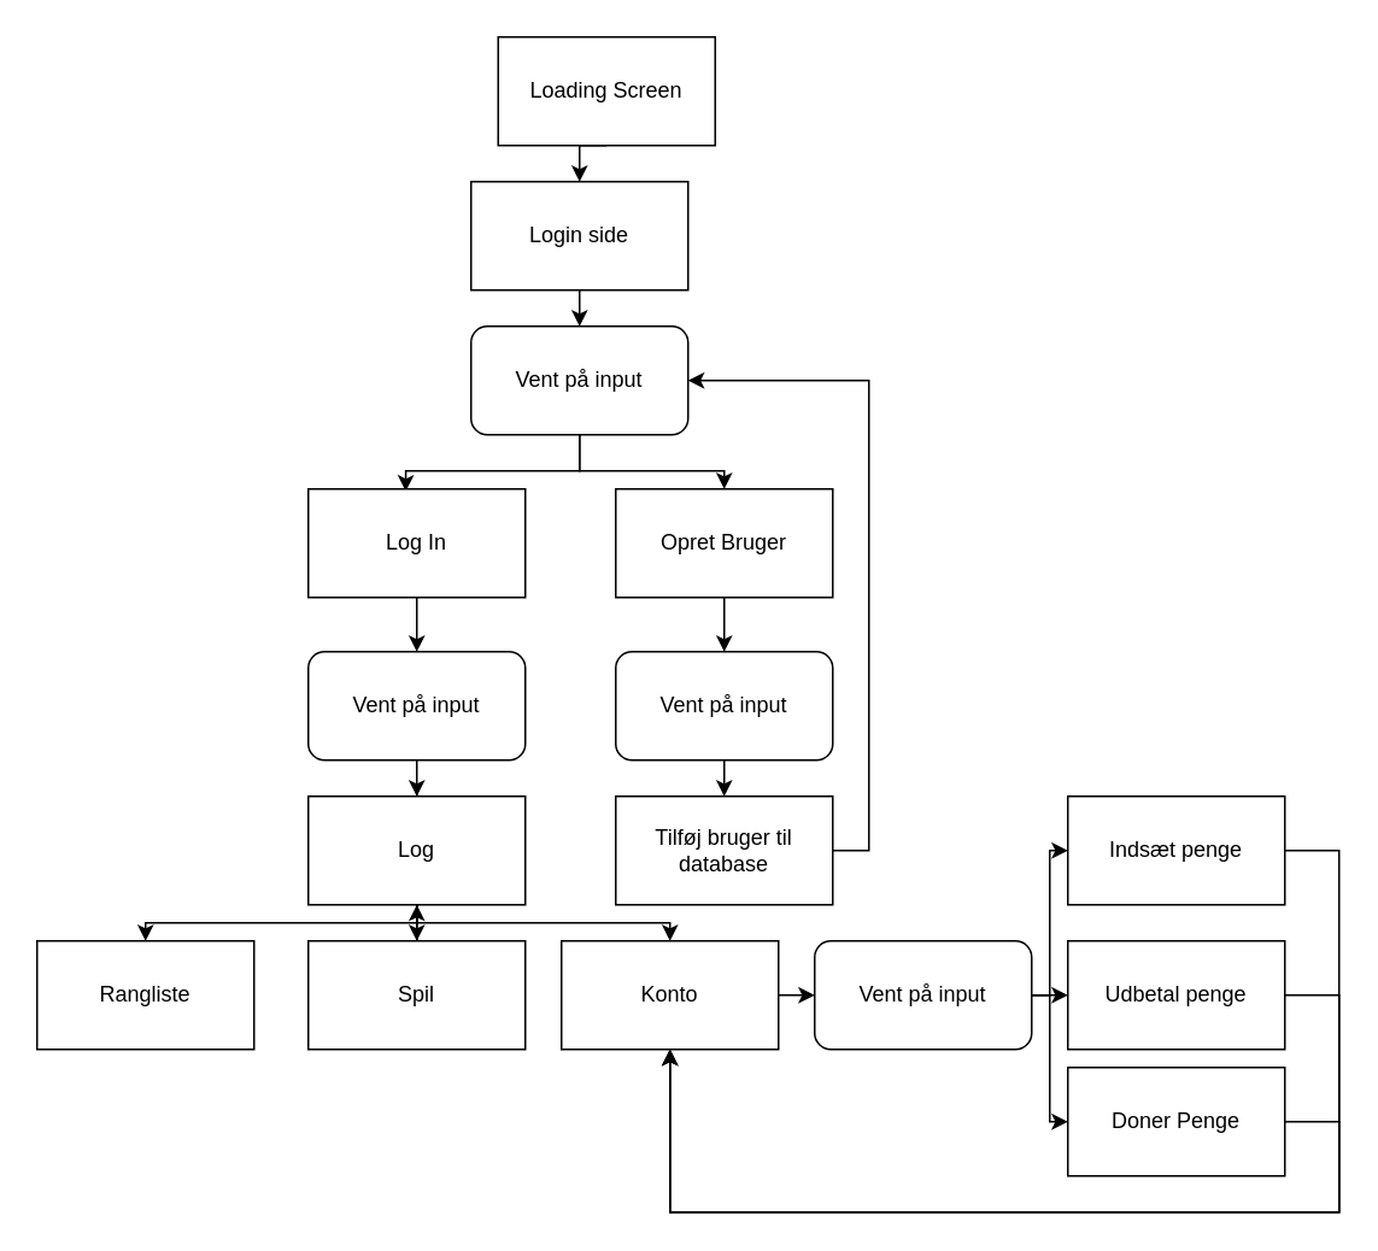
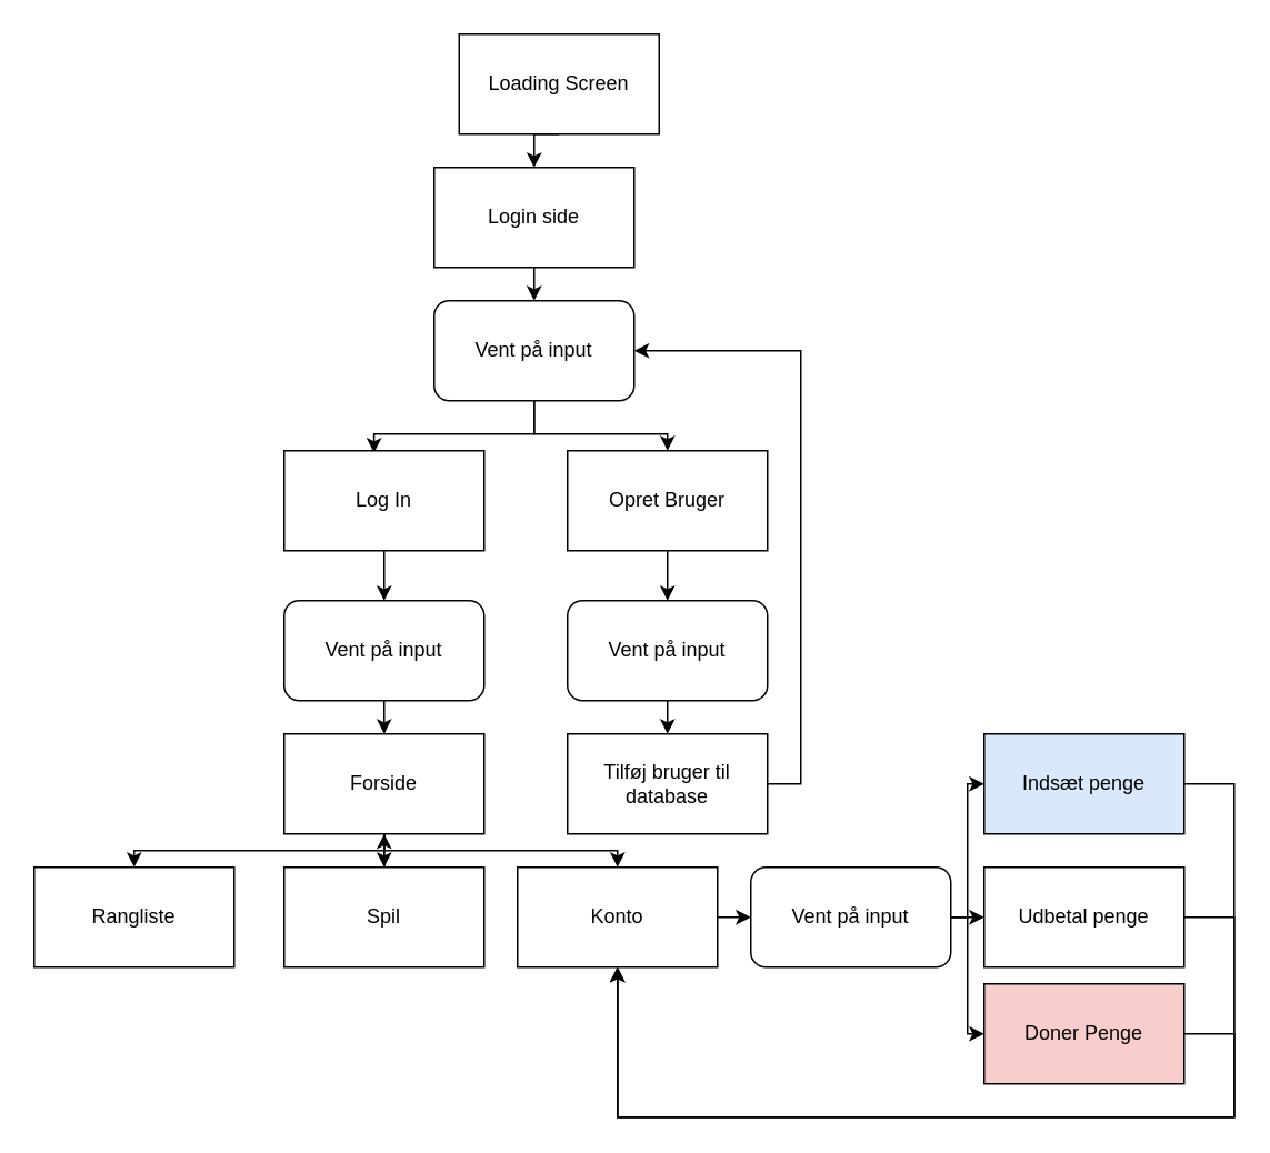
- <mxCell id="22" value="Log" style="rounded=0;whiteSpace=wrap;html=1;" vertex="1" parent="1"><mxGeometry x="170" y="440" width="120" height="60" as="geometry" /></mxCell>
+ <mxCell id="22" value="Forside" style="rounded=0;whiteSpace=wrap;html=1;" vertex="1" parent="1"><mxGeometry x="170" y="440" width="120" height="60" as="geometry" /></mxCell>
- <mxCell id="35" value="Indsæt penge" style="rounded=0;whiteSpace=wrap;html=1;" vertex="1" parent="1"><mxGeometry x="590" y="440" width="120" height="60" as="geometry" /></mxCell>
+ <mxCell id="35" value="Indsæt penge" style="rounded=0;whiteSpace=wrap;html=1;fillColor=#dae8fc;" vertex="1" parent="1"><mxGeometry x="590" y="440" width="120" height="60" as="geometry" /></mxCell>
- <mxCell id="37" value="Doner Penge" style="rounded=0;whiteSpace=wrap;html=1;" vertex="1" parent="1"><mxGeometry x="590" y="590" width="120" height="60" as="geometry" /></mxCell>
+ <mxCell id="37" value="Doner Penge" style="rounded=0;whiteSpace=wrap;html=1;fillColor=#f8cecc;" vertex="1" parent="1"><mxGeometry x="590" y="590" width="120" height="60" as="geometry" /></mxCell>
